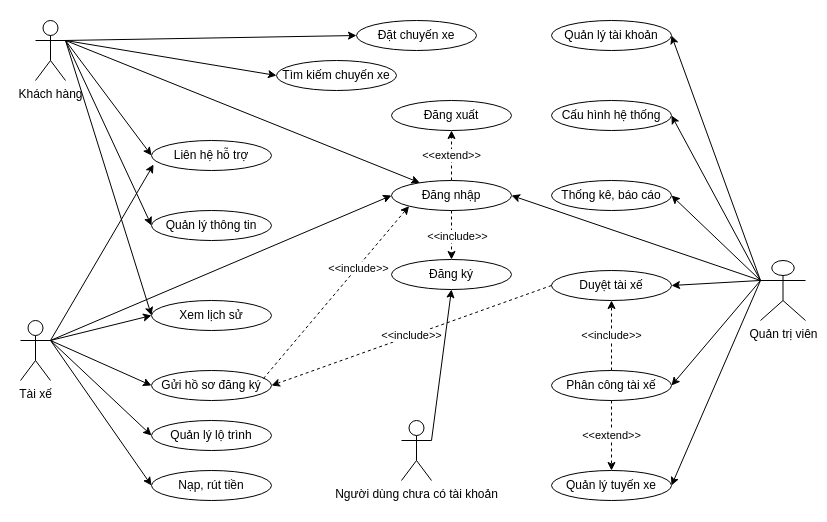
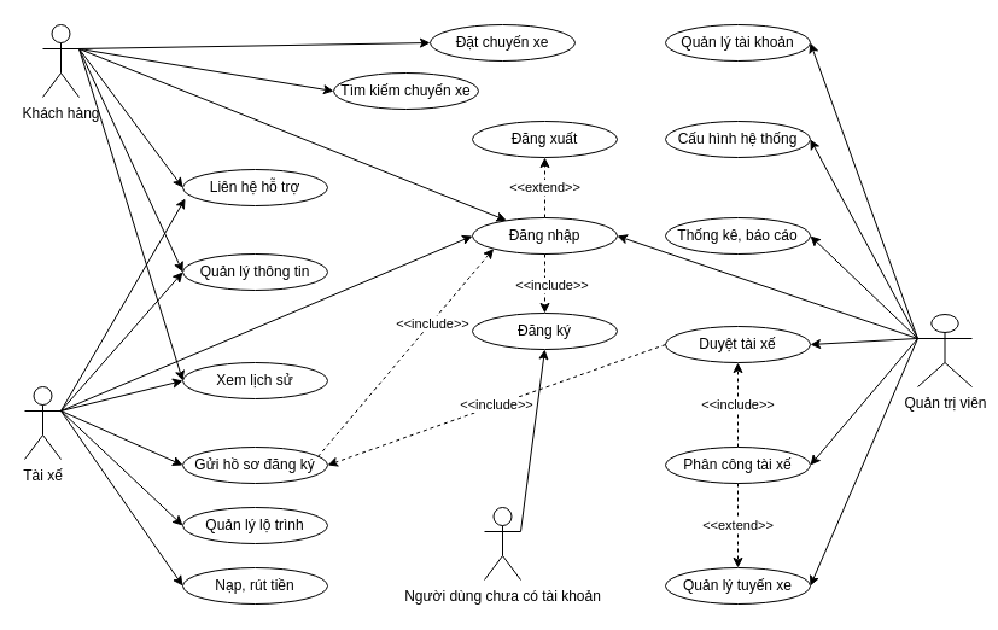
+ <mxCell id="45" style="rounded=0;orthogonalLoop=1;jettySize=auto;html=1;exitX=1;exitY=0.333;exitDx=0;exitDy=0;exitPerimeter=0;entryX=0;entryY=0.5;entryDx=0;entryDy=0;" parent="1" source="47" target="12" edge="1"><mxGeometry relative="1" as="geometry" /></mxCell>
